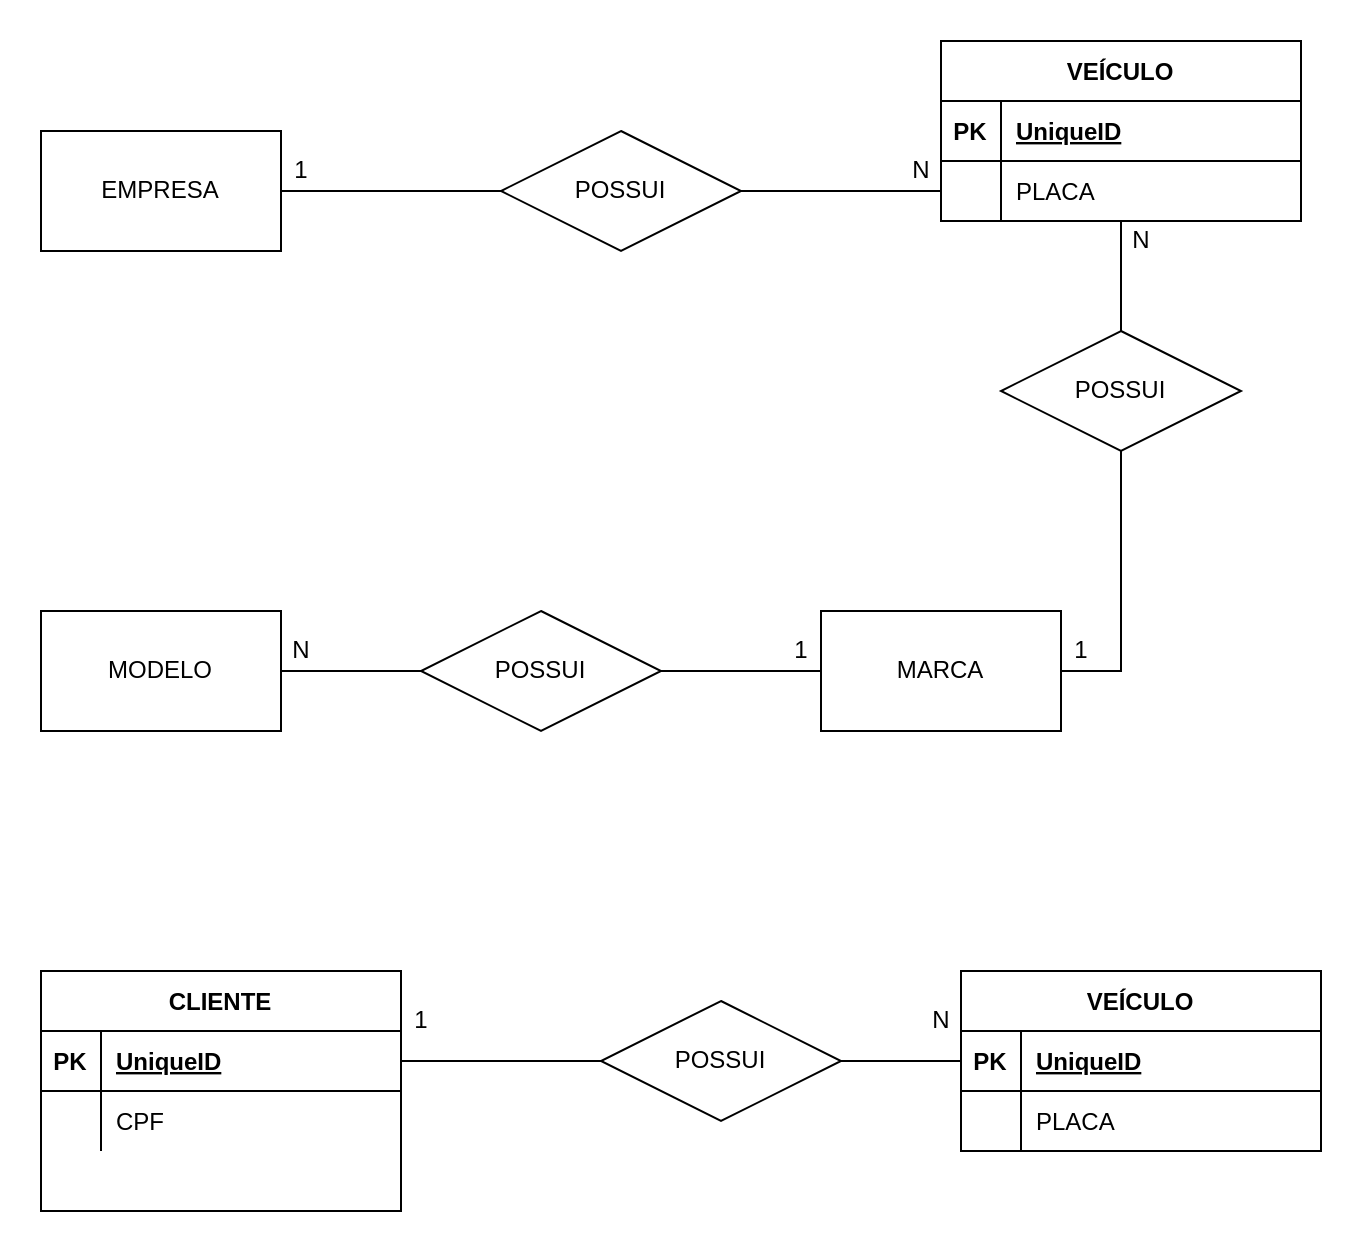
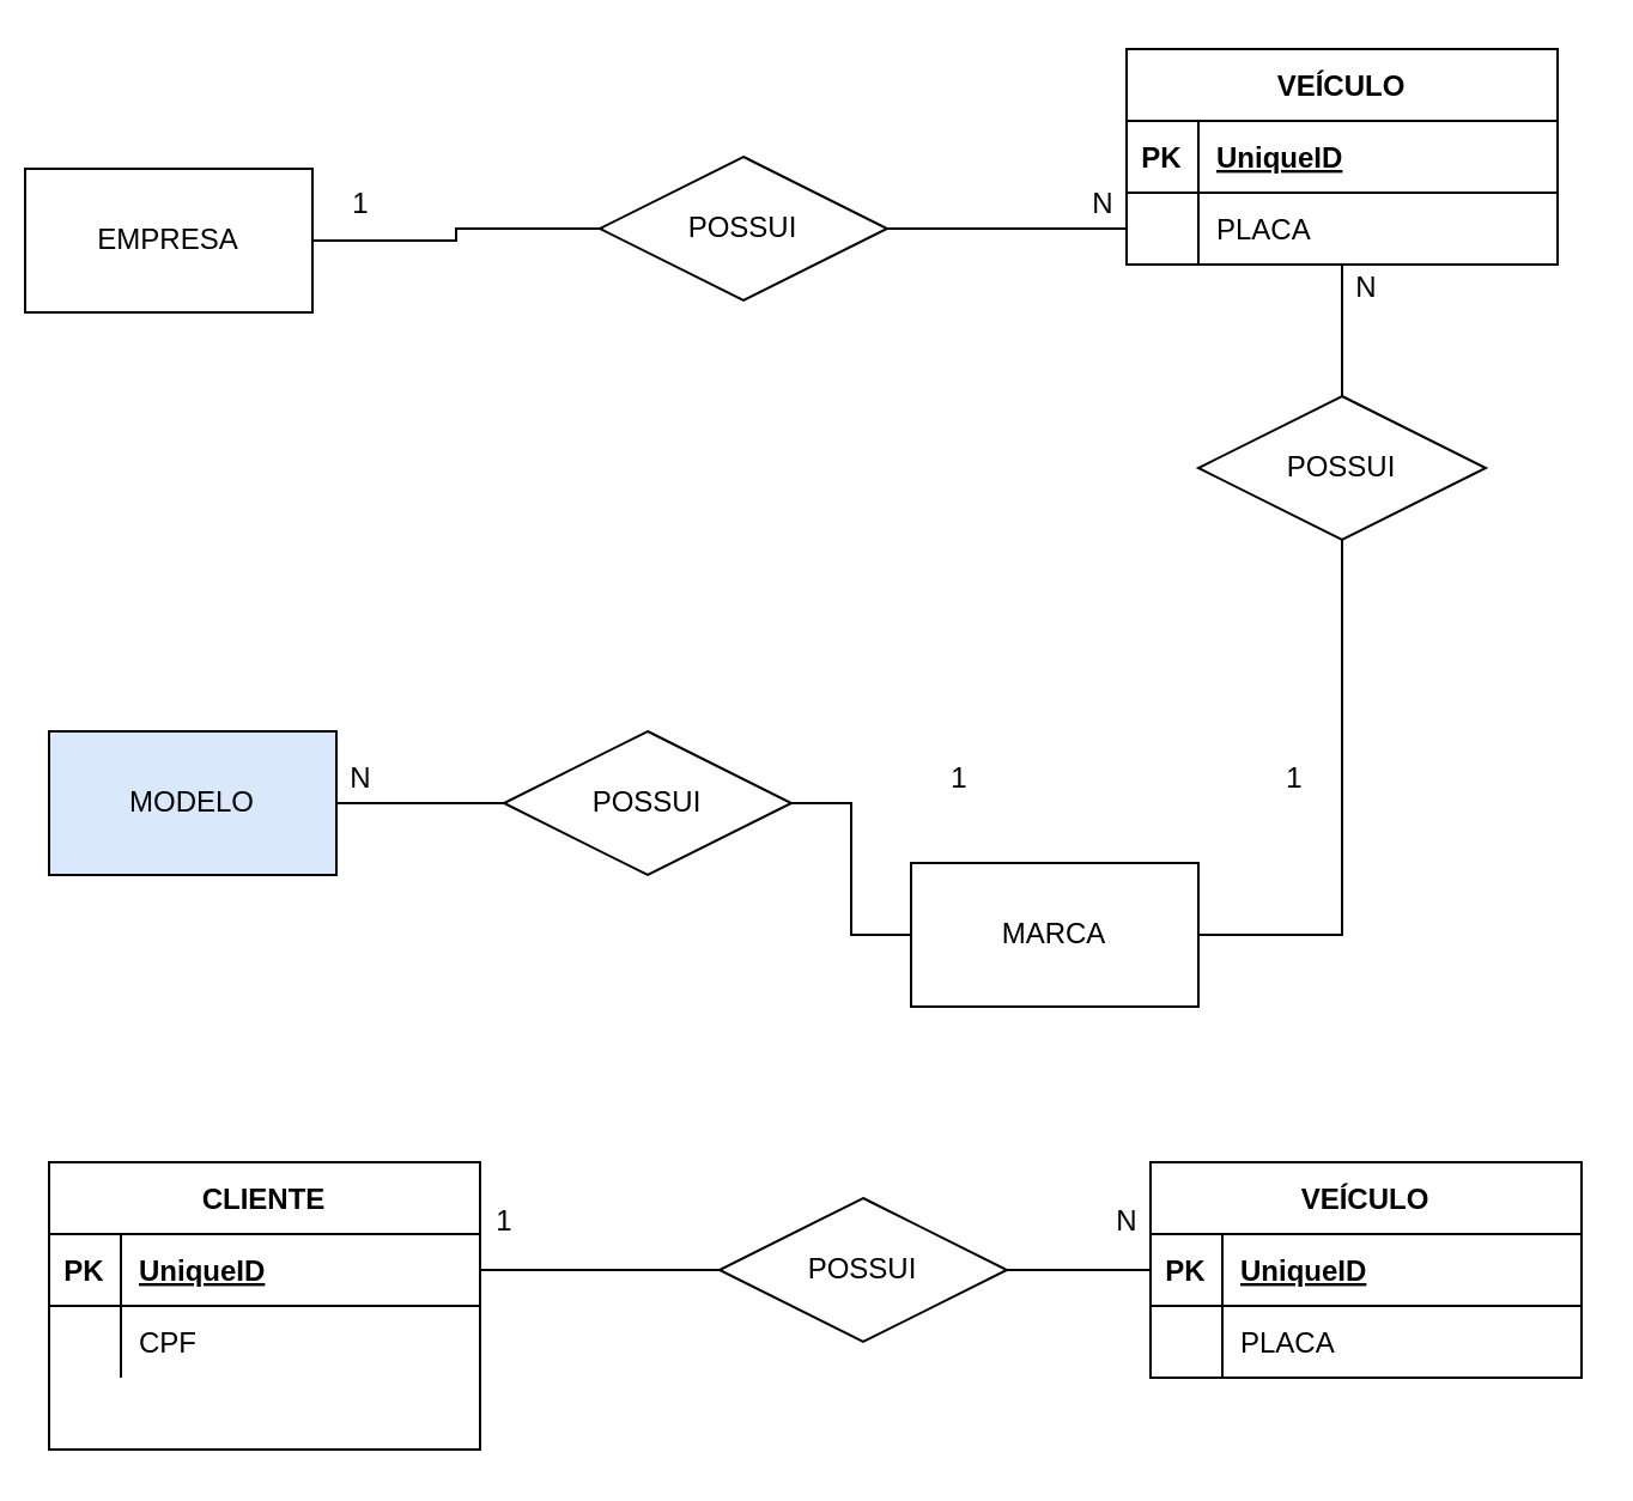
- <mxCell id="3" value="EMPRESA" style="rounded=0;whiteSpace=wrap;html=1;" vertex="1" parent="1"><mxGeometry x="20" y="65" width="120" height="60" as="geometry" /></mxCell>
+ <mxCell id="3" value="EMPRESA" style="rounded=0;whiteSpace=wrap;html=1;" vertex="1" parent="1"><mxGeometry x="10" y="70" width="120" height="60" as="geometry" /></mxCell>
- <mxCell id="24" value="MODELO" style="whiteSpace=wrap;html=1;" vertex="1" parent="1"><mxGeometry x="20" y="305" width="120" height="60" as="geometry" /></mxCell>
+ <mxCell id="24" value="MODELO" style="whiteSpace=wrap;html=1;fillColor=#dae8fc;" vertex="1" parent="1"><mxGeometry x="20" y="305" width="120" height="60" as="geometry" /></mxCell>
- <mxCell id="8" value="MARCA" style="whiteSpace=wrap;html=1;" vertex="1" parent="1"><mxGeometry x="410" y="305" width="120" height="60" as="geometry" /></mxCell>
+ <mxCell id="8" value="MARCA" style="whiteSpace=wrap;html=1;" vertex="1" parent="1"><mxGeometry x="380" y="360" width="120" height="60" as="geometry" /></mxCell>
